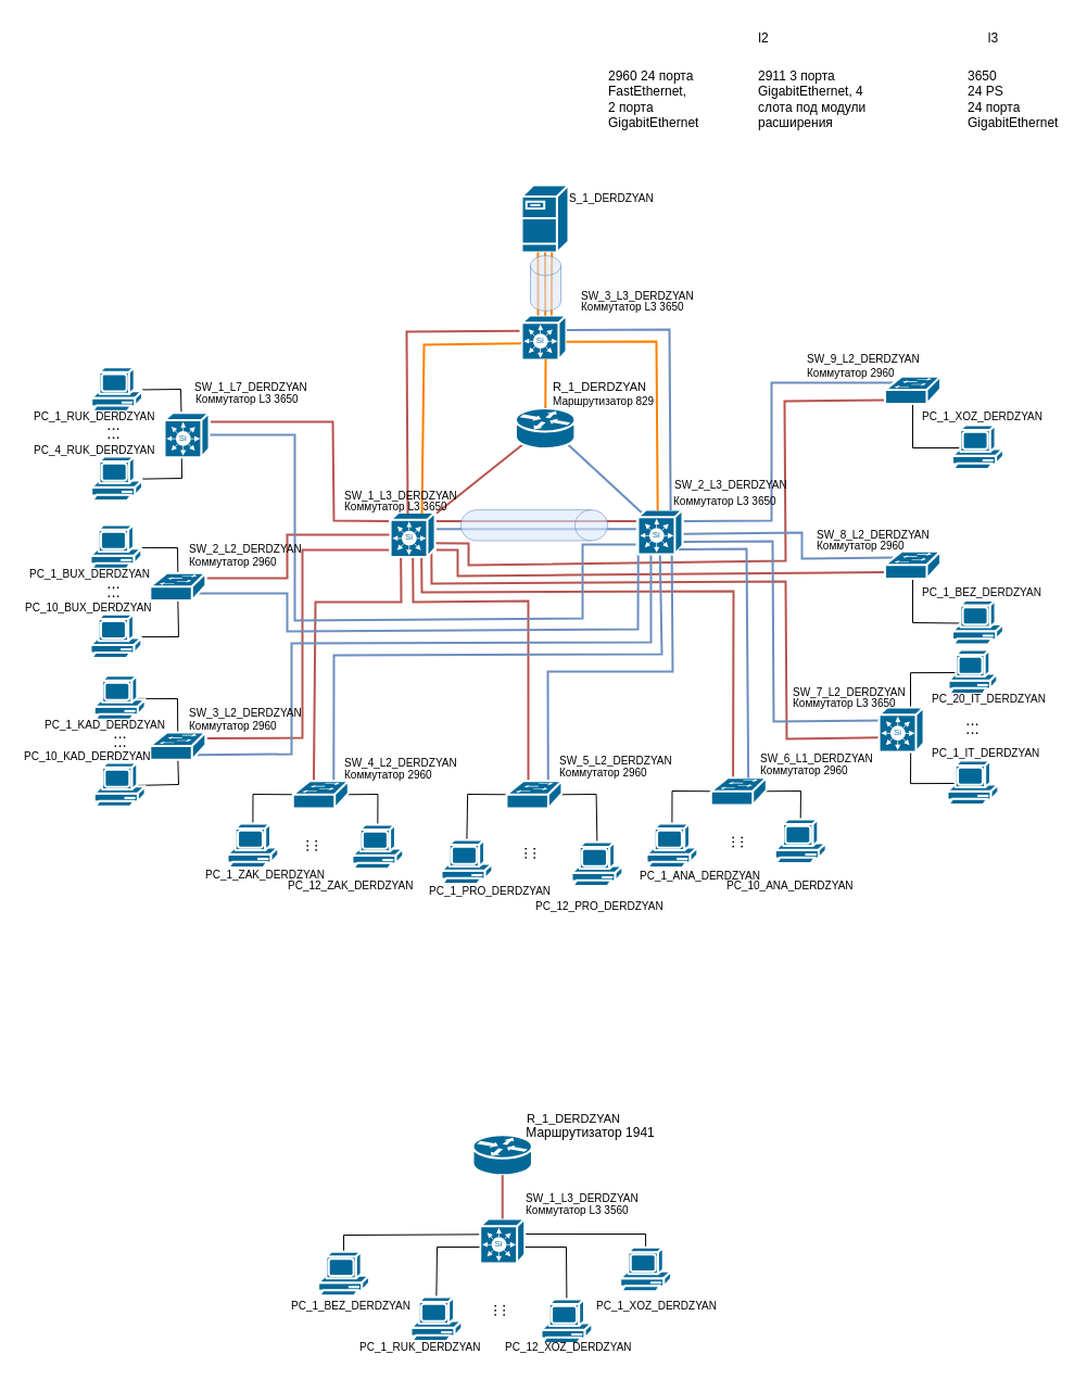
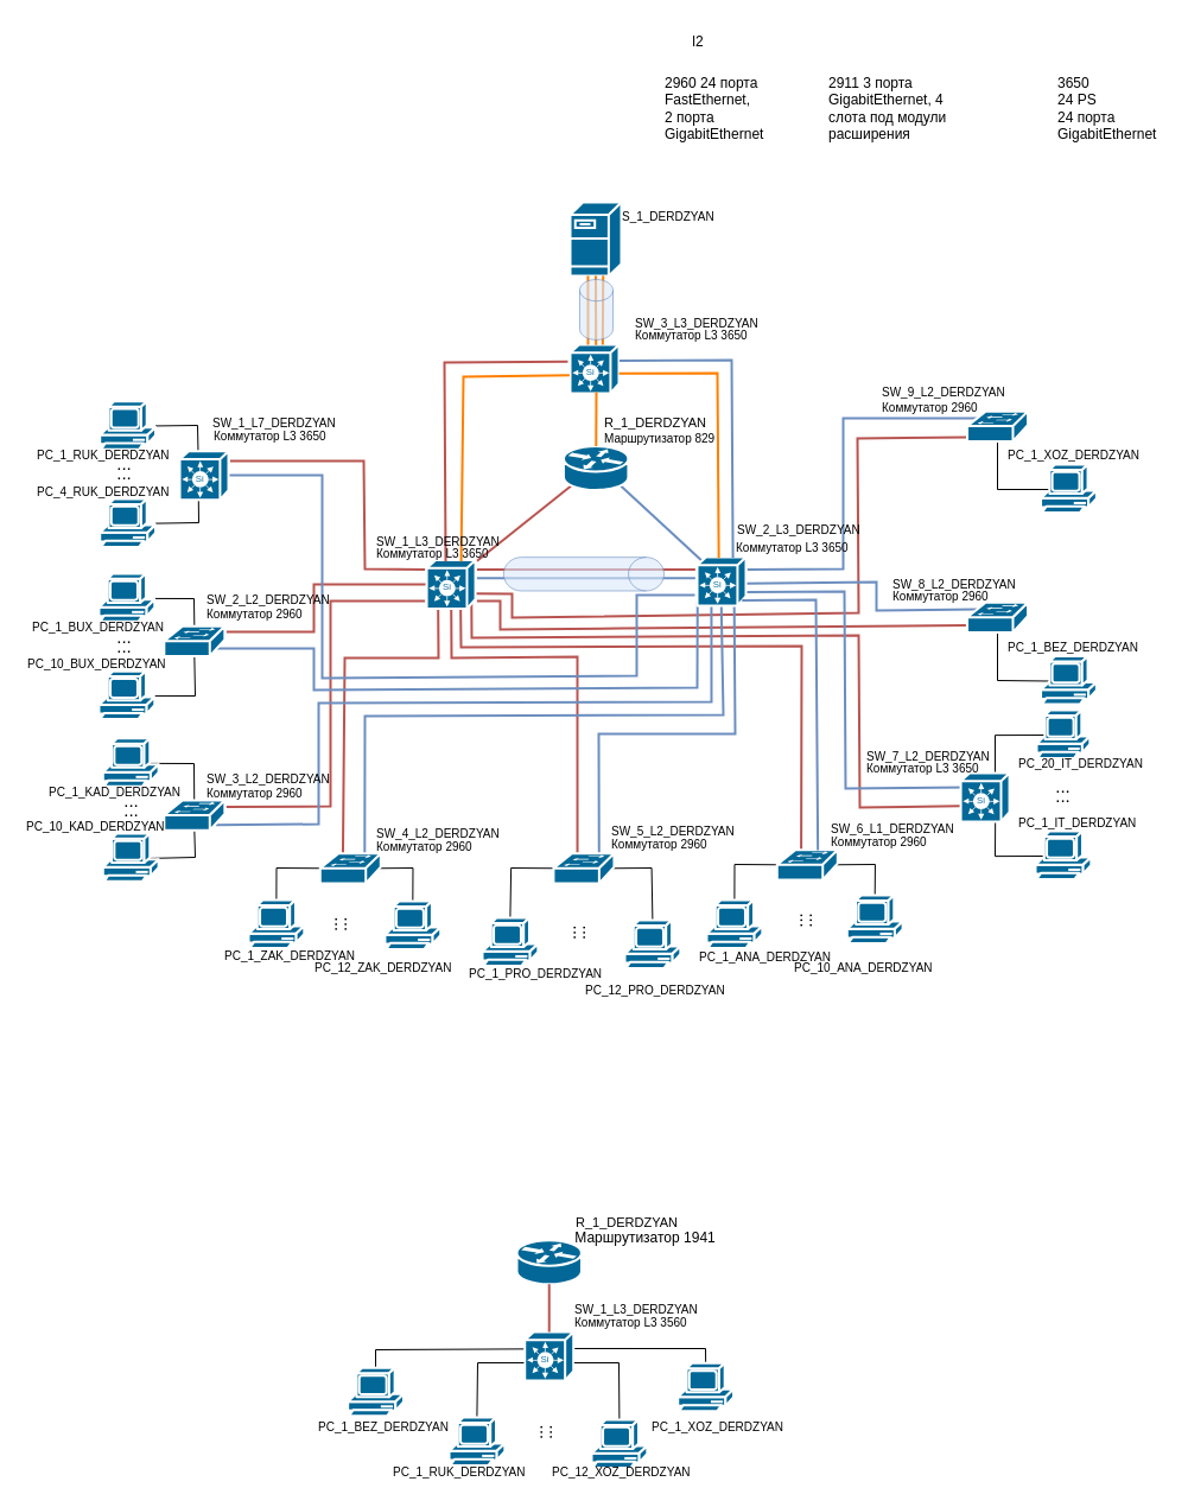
- <mxCell id="105" value="l2" style="text;html=1;strokeColor=none;fillColor=none;align=center;verticalAlign=middle;whiteSpace=wrap;rounded=0;" parent="1" vertex="1"><mxGeometry x="673.07" y="20" width="60" height="30" as="geometry" /></mxCell>
+ <mxCell id="105" value="l2" style="text;html=1;strokeColor=none;fillColor=none;align=center;verticalAlign=middle;whiteSpace=wrap;rounded=0;" parent="1" vertex="1"><mxGeometry x="558.07" y="20" width="60" height="30" as="geometry" /></mxCell>
- <mxCell id="106" value="l3" style="text;html=1;align=center;verticalAlign=middle;resizable=0;points=[];autosize=1;strokeColor=none;fillColor=none;" parent="1" vertex="1"><mxGeometry x="898.75" y="20" width="30" height="30" as="geometry" /></mxCell>
